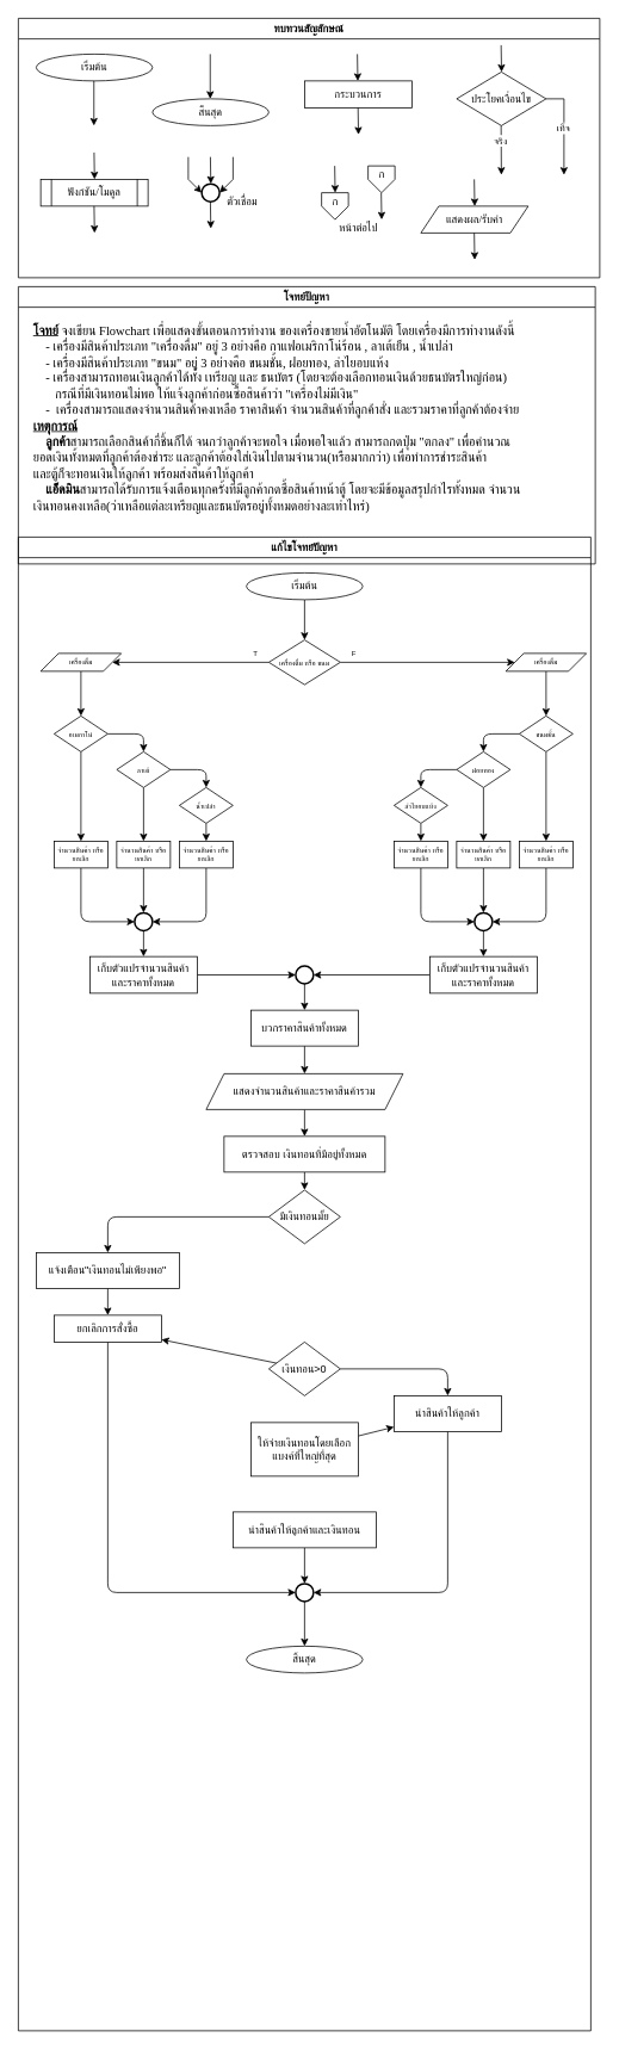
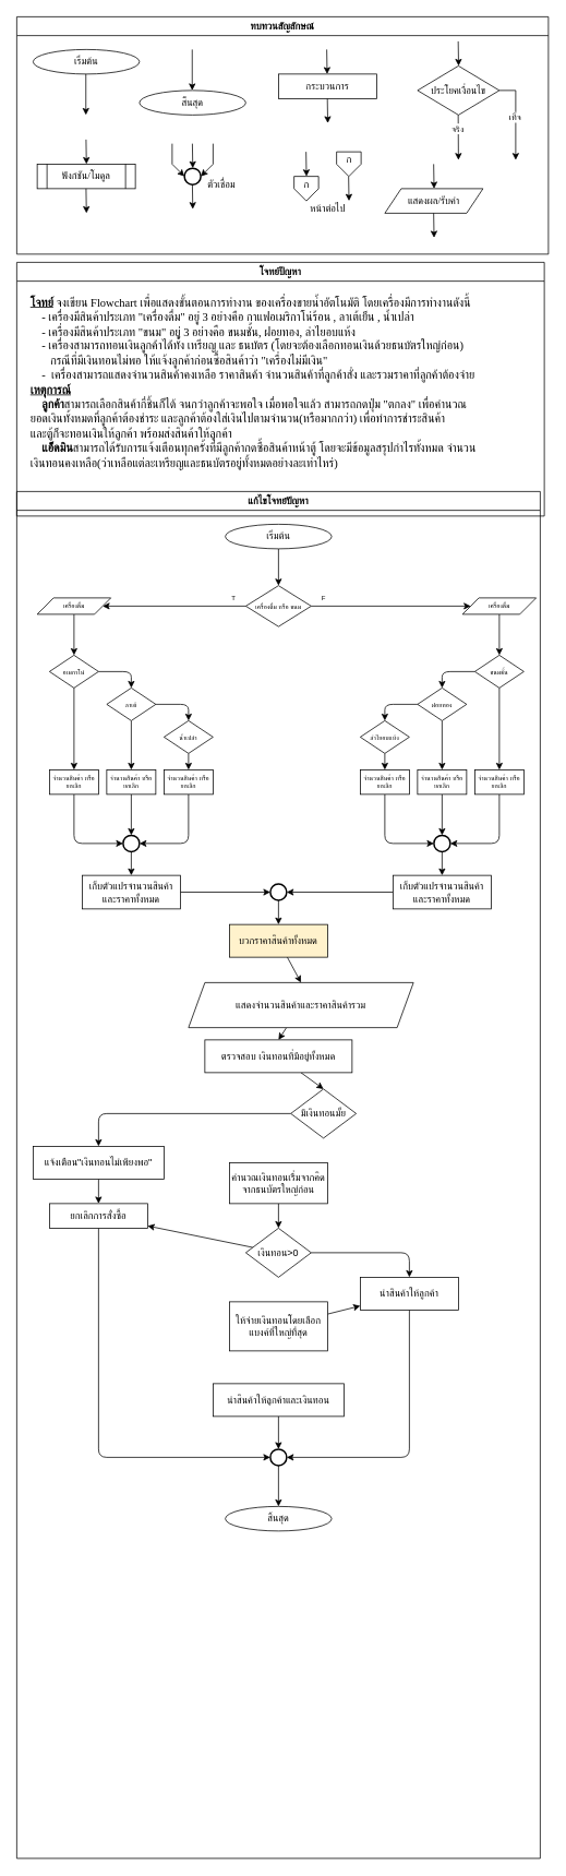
- <mxCell id="87" value="บวกราคาสินค้าทั้งหมด" style="whiteSpace=wrap;html=1;" vertex="1" parent="35"><mxGeometry x="260" y="529" width="120" height="40" as="geometry" /></mxCell>
+ <mxCell id="87" value="บวกราคาสินค้าทั้งหมด" style="whiteSpace=wrap;html=1;fillColor=#fff2cc;" vertex="1" parent="35"><mxGeometry x="260" y="529" width="120" height="40" as="geometry" /></mxCell>
- <mxCell id="89" value="แสดงจำนวนสินค้าและราคาสินค้ารวม" style="shape=parallelogram;perimeter=parallelogramPerimeter;whiteSpace=wrap;html=1;fixedSize=1;" vertex="1" parent="35"><mxGeometry x="210" y="600" width="220" height="40" as="geometry" /></mxCell>
+ <mxCell id="89" value="แสดงจำนวนสินค้าและราคาสินค้ารวม" style="shape=parallelogram;perimeter=parallelogramPerimeter;whiteSpace=wrap;html=1;fixedSize=1;" vertex="1" parent="35"><mxGeometry x="210" y="600" width="275" height="55" as="geometry" /></mxCell>
- <mxCell id="93" value="มีเงินทอนมั้ย" style="rhombus;whiteSpace=wrap;html=1;" vertex="1" parent="35"><mxGeometry x="280" y="730" width="80" height="60" as="geometry" /></mxCell>
+ <mxCell id="93" value="มีเงินทอนมั้ย" style="rhombus;whiteSpace=wrap;html=1;" vertex="1" parent="35"><mxGeometry x="335" y="730" width="80" height="60" as="geometry" /></mxCell>
+ <mxCell id="95" value="คำนวณเงินทอนเรื่มจากคิดจากธนบัตรใหญ่ก่อน" style="whiteSpace=wrap;html=1;" vertex="1" parent="35"><mxGeometry x="260" y="820" width="120" height="50" as="geometry" /></mxCell>
+ <mxCell id="94" style="edgeStyle=none;html=1;entryX=0.5;entryY=0;entryDx=0;entryDy=0;" edge="1" parent="35" source="95" target="100"><mxGeometry relative="1" as="geometry" /></mxCell>
